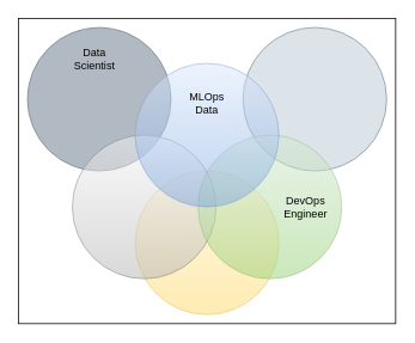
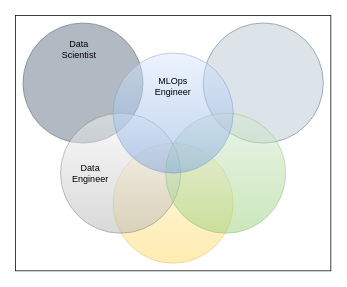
- <mxCell id="11" value="MLOps Data" style="text;html=1;strokeColor=none;fillColor=none;align=center;verticalAlign=middle;whiteSpace=wrap;rounded=0;opacity=50;" parent="2" vertex="1"><mxGeometry x="180" y="80" width="60" height="30" as="geometry" /></mxCell>
+ <mxCell id="11" value="MLOps Engineer" style="text;html=1;strokeColor=none;fillColor=none;align=center;verticalAlign=middle;whiteSpace=wrap;rounded=0;opacity=50;" parent="2" vertex="1"><mxGeometry x="180" y="80" width="60" height="30" as="geometry" /></mxCell>
+ <mxCell id="13" value="Data Engineer" style="text;html=1;strokeColor=none;fillColor=none;align=center;verticalAlign=middle;whiteSpace=wrap;rounded=0;opacity=50;" parent="2" vertex="1"><mxGeometry x="70" y="195" width="60" height="30" as="geometry" /></mxCell>
- <mxCell id="12" value="DevOps Engineer" style="text;html=1;strokeColor=none;fillColor=none;align=center;verticalAlign=middle;whiteSpace=wrap;rounded=0;opacity=50;" parent="2" vertex="1"><mxGeometry x="290" y="195" width="60" height="30" as="geometry" /></mxCell>
